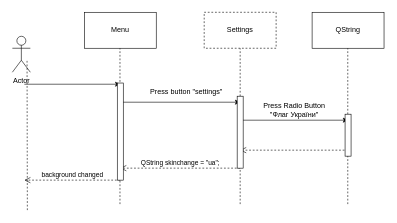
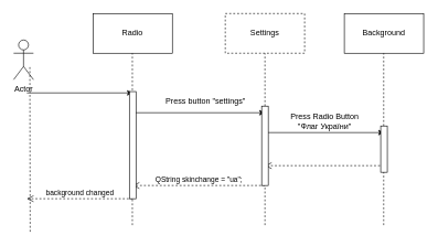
- <mxCell id="2" value="Menu" style="rounded=0;whiteSpace=wrap;html=1;" parent="1" vertex="1"><mxGeometry x="140" y="20" width="120" height="60" as="geometry" /></mxCell>
+ <mxCell id="2" value="Radio" style="rounded=0;whiteSpace=wrap;html=1;" parent="1" vertex="1"><mxGeometry x="140" y="20" width="120" height="60" as="geometry" /></mxCell>
- <mxCell id="4" value="QString" style="rounded=0;whiteSpace=wrap;html=1;" parent="1" vertex="1"><mxGeometry x="520" y="20" width="120" height="60" as="geometry" /></mxCell>
+ <mxCell id="4" value="Background" style="rounded=0;whiteSpace=wrap;html=1;" parent="1" vertex="1"><mxGeometry x="520" y="20" width="120" height="60" as="geometry" /></mxCell>
